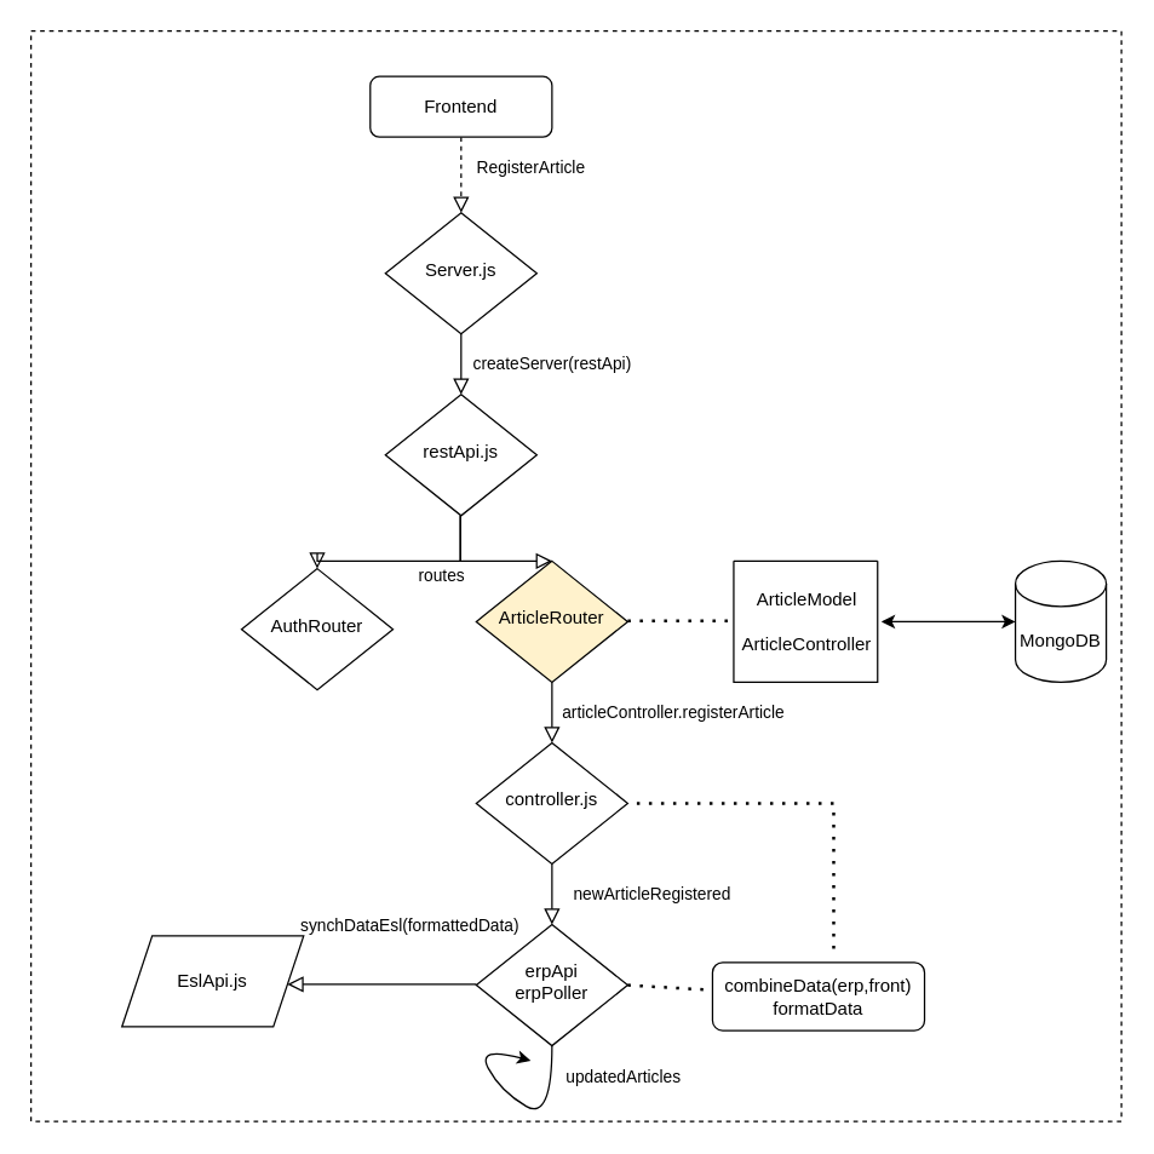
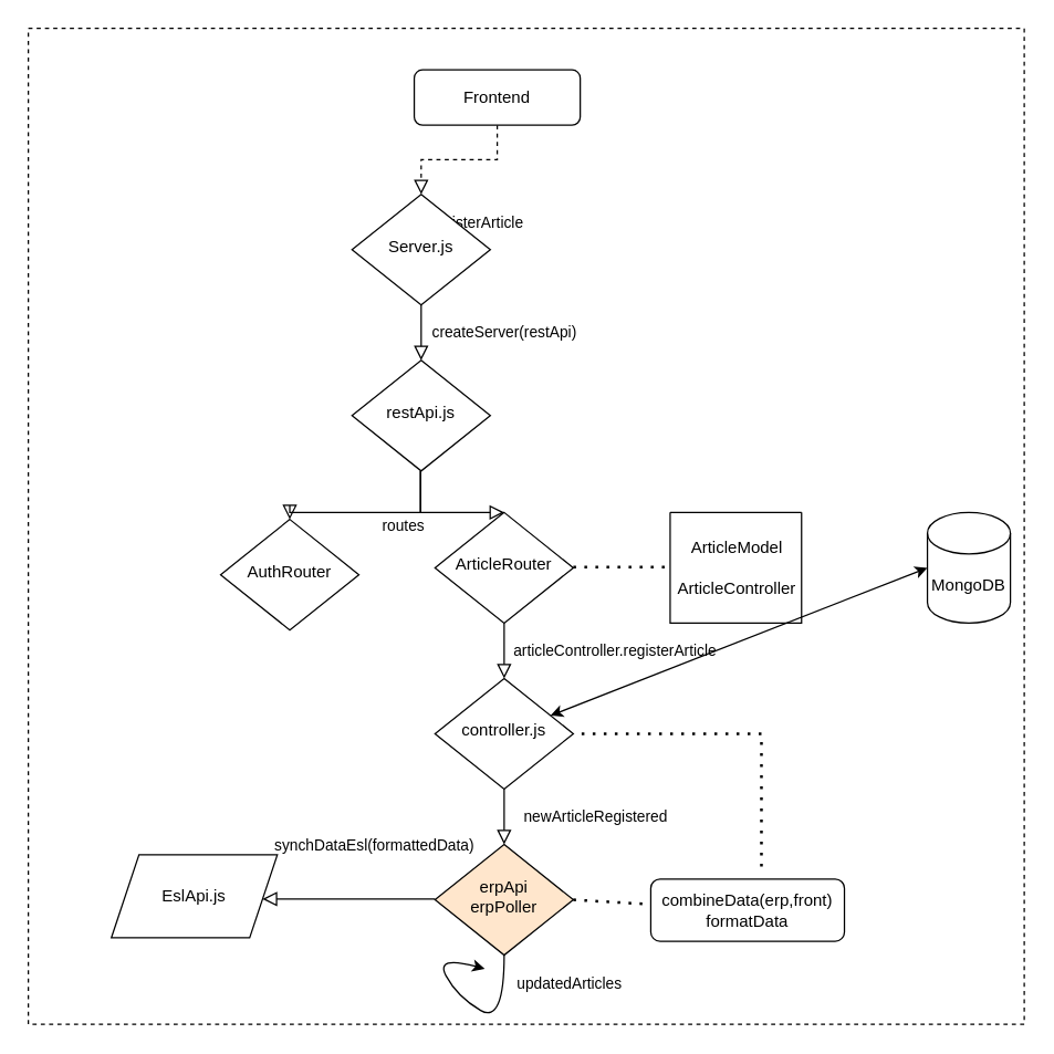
- <mxCell id="3" value="Frontend" style="rounded=1;whiteSpace=wrap;html=1;fontSize=12;glass=0;strokeWidth=1;shadow=0;" parent="1" vertex="1"><mxGeometry x="244" y="50" width="120" height="40" as="geometry" /></mxCell>
+ <mxCell id="3" value="Frontend" style="rounded=1;whiteSpace=wrap;html=1;fontSize=12;glass=0;strokeWidth=1;shadow=0;" parent="1" vertex="1"><mxGeometry x="299" y="50" width="120" height="40" as="geometry" /></mxCell>
- <mxCell id="7" value="ArticleRouter" style="rhombus;whiteSpace=wrap;html=1;shadow=0;fontFamily=Helvetica;fontSize=12;align=center;strokeWidth=1;spacing=6;spacingTop=-4;fillColor=#fff2cc;" vertex="1" parent="1"><mxGeometry x="314" y="370" width="100" height="80" as="geometry" /></mxCell>
+ <mxCell id="7" value="ArticleRouter" style="rhombus;whiteSpace=wrap;html=1;shadow=0;fontFamily=Helvetica;fontSize=12;align=center;strokeWidth=1;spacing=6;spacingTop=-4;" vertex="1" parent="1"><mxGeometry x="314" y="370" width="100" height="80" as="geometry" /></mxCell>
- <mxCell id="26" value="" style="endArrow=classic;startArrow=classic;html=1;rounded=0;exitX=0;exitY=0.5;exitDx=0;exitDy=0;exitPerimeter=0;" edge="1" parent="1" source="25" target="13"><mxGeometry width="50" height="50" relative="1" as="geometry"><mxPoint x="280" y="480" as="sourcePoint" /><mxPoint x="330" y="430" as="targetPoint" /></mxGeometry></mxCell>
+ <mxCell id="26" value="" style="endArrow=classic;startArrow=classic;html=1;rounded=0;exitX=0;exitY=0.5;exitDx=0;exitDy=0;exitPerimeter=0;" edge="1" parent="1" source="25" target="15"><mxGeometry width="50" height="50" relative="1" as="geometry"><mxPoint x="280" y="480" as="sourcePoint" /><mxPoint x="330" y="430" as="targetPoint" /></mxGeometry></mxCell>
- <mxCell id="17" value="erpApi&lt;br&gt;erpPoller" style="rhombus;whiteSpace=wrap;html=1;shadow=0;fontFamily=Helvetica;fontSize=12;align=center;strokeWidth=1;spacing=6;spacingTop=-4;" vertex="1" parent="1"><mxGeometry x="314" y="610" width="100" height="80" as="geometry" /></mxCell>
+ <mxCell id="17" value="erpApi&lt;br&gt;erpPoller" style="rhombus;whiteSpace=wrap;html=1;shadow=0;fontFamily=Helvetica;fontSize=12;align=center;strokeWidth=1;spacing=6;spacingTop=-4;fillColor=#ffe6cc;" vertex="1" parent="1"><mxGeometry x="314" y="610" width="100" height="80" as="geometry" /></mxCell>
